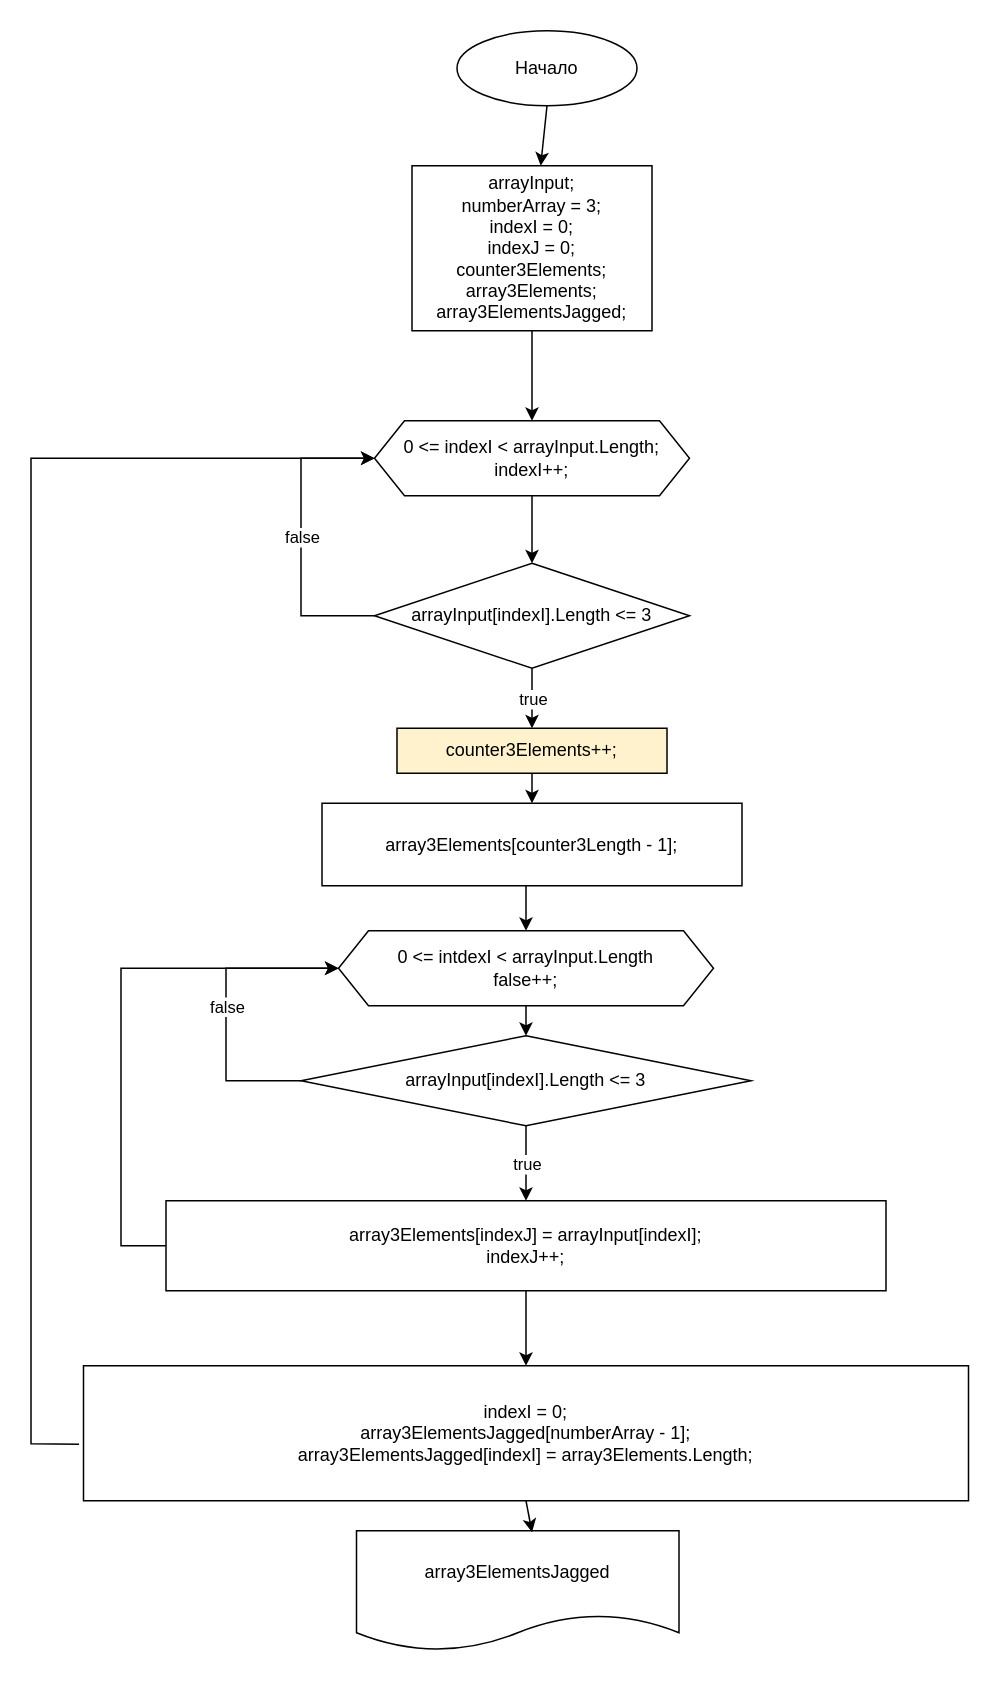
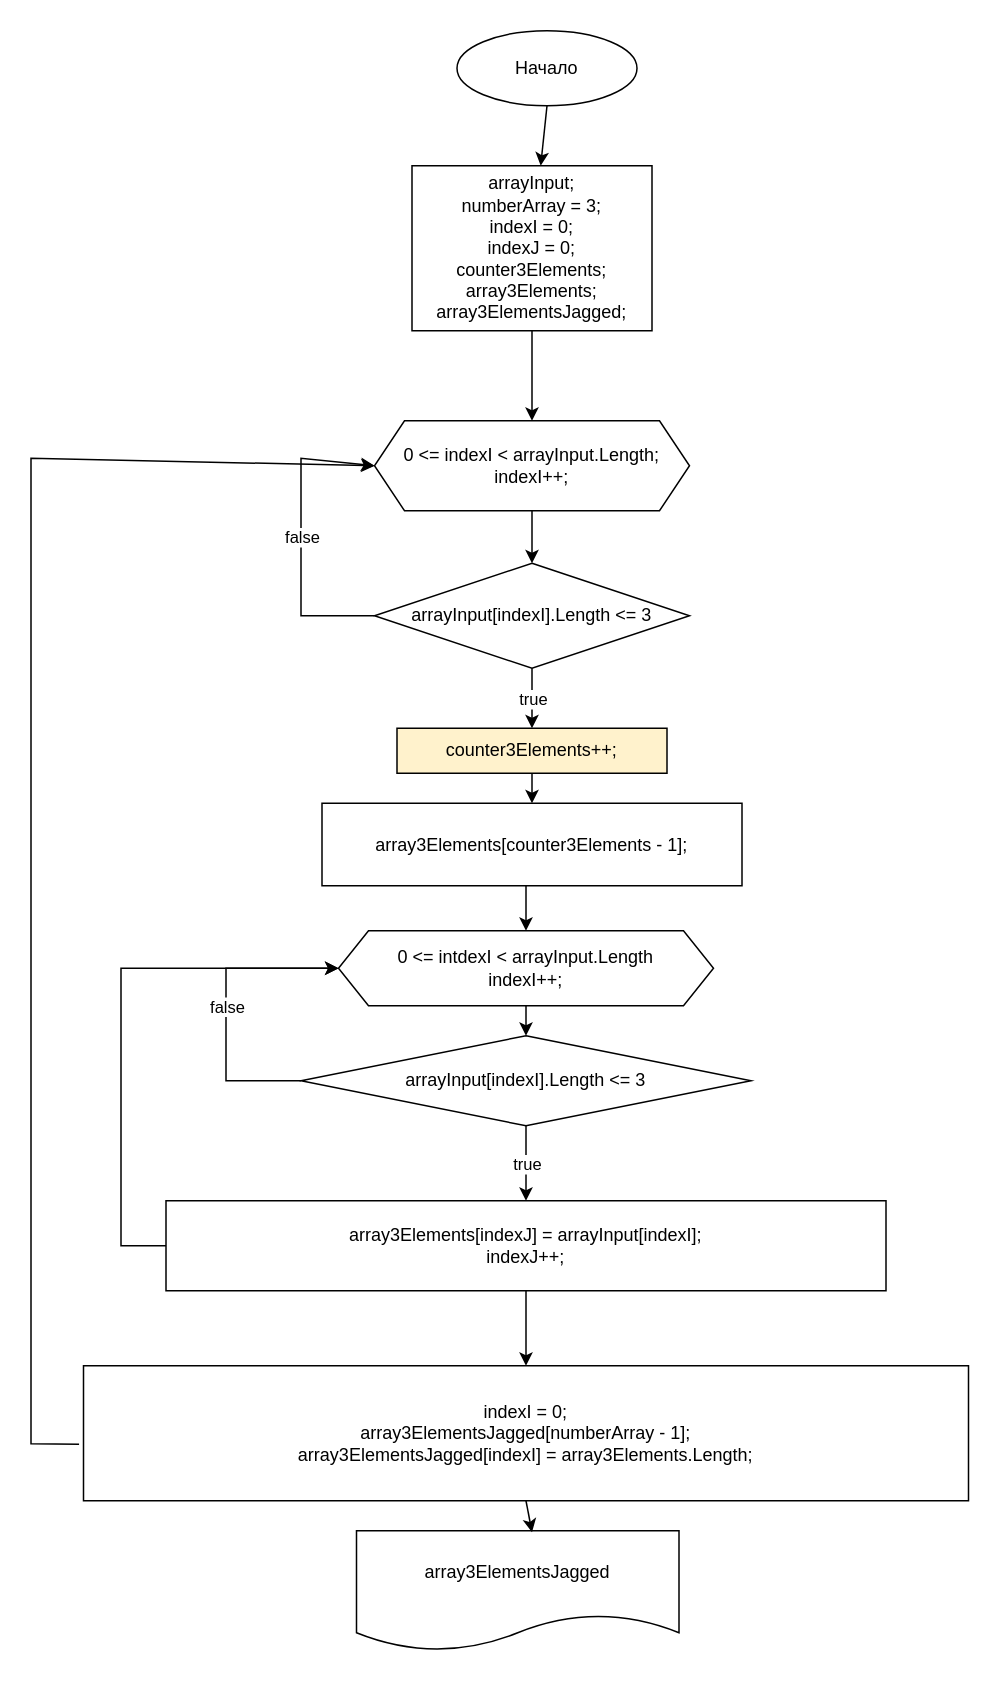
- <mxCell id="5" value="0 &amp;lt;= indexI &amp;lt; arrayInput.Length;&lt;br&gt;indexI++;" style="shape=hexagon;perimeter=hexagonPerimeter2;whiteSpace=wrap;html=1;fixedSize=1;" vertex="1" parent="1"><mxGeometry x="249" y="280" width="210" height="50" as="geometry" /></mxCell>
+ <mxCell id="5" value="0 &amp;lt;= indexI &amp;lt; arrayInput.Length;&lt;br&gt;indexI++;" style="shape=hexagon;perimeter=hexagonPerimeter2;whiteSpace=wrap;html=1;fixedSize=1;" vertex="1" parent="1"><mxGeometry x="249" y="280" width="210" height="60" as="geometry" /></mxCell>
- <mxCell id="11" value="&lt;span&gt;array3Elements[&lt;/span&gt;counter3Length - 1&lt;span&gt;];&lt;/span&gt;" style="rounded=0;whiteSpace=wrap;html=1;" vertex="1" parent="1"><mxGeometry x="214" y="535" width="280" height="55" as="geometry" /></mxCell>
+ <mxCell id="11" value="&lt;span&gt;array3Elements[&lt;/span&gt;counter3Elements - 1&lt;span&gt;];&lt;/span&gt;" style="rounded=0;whiteSpace=wrap;html=1;" vertex="1" parent="1"><mxGeometry x="214" y="535" width="280" height="55" as="geometry" /></mxCell>
- <mxCell id="13" value="0 &amp;lt;= intdexI &amp;lt; arrayInput.Length&lt;br&gt;false++;" style="shape=hexagon;perimeter=hexagonPerimeter2;whiteSpace=wrap;html=1;fixedSize=1;" vertex="1" parent="1"><mxGeometry x="225" y="620" width="250" height="50" as="geometry" /></mxCell>
+ <mxCell id="13" value="0 &amp;lt;= intdexI &amp;lt; arrayInput.Length&lt;br&gt;indexI++;" style="shape=hexagon;perimeter=hexagonPerimeter2;whiteSpace=wrap;html=1;fixedSize=1;" vertex="1" parent="1"><mxGeometry x="225" y="620" width="250" height="50" as="geometry" /></mxCell>
